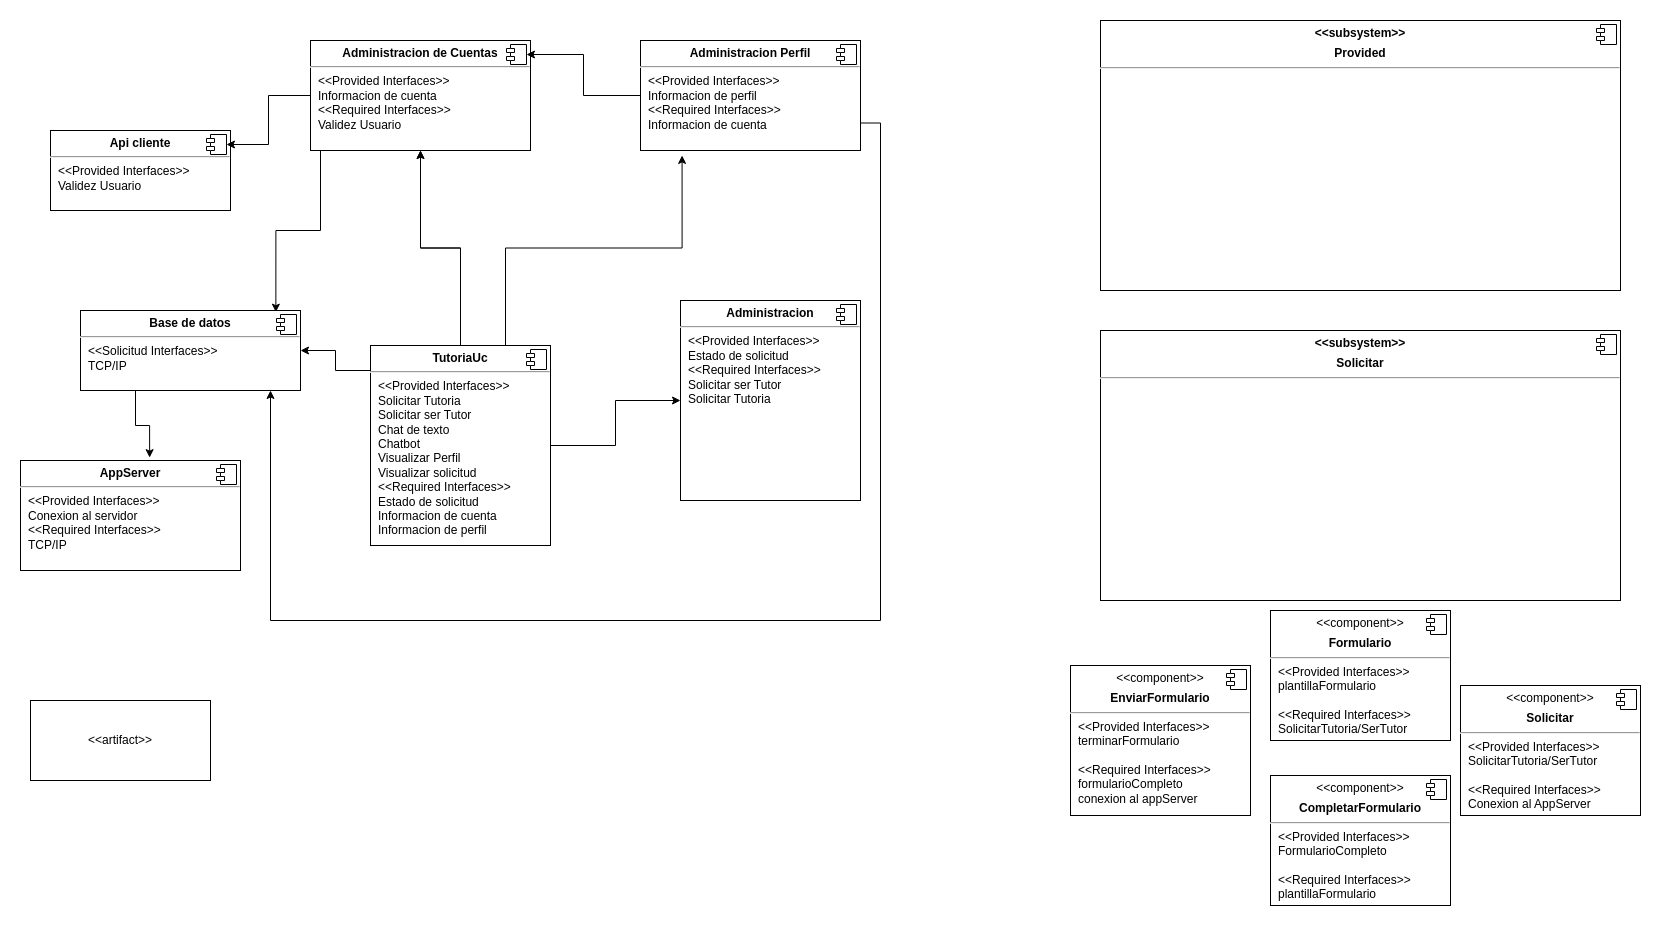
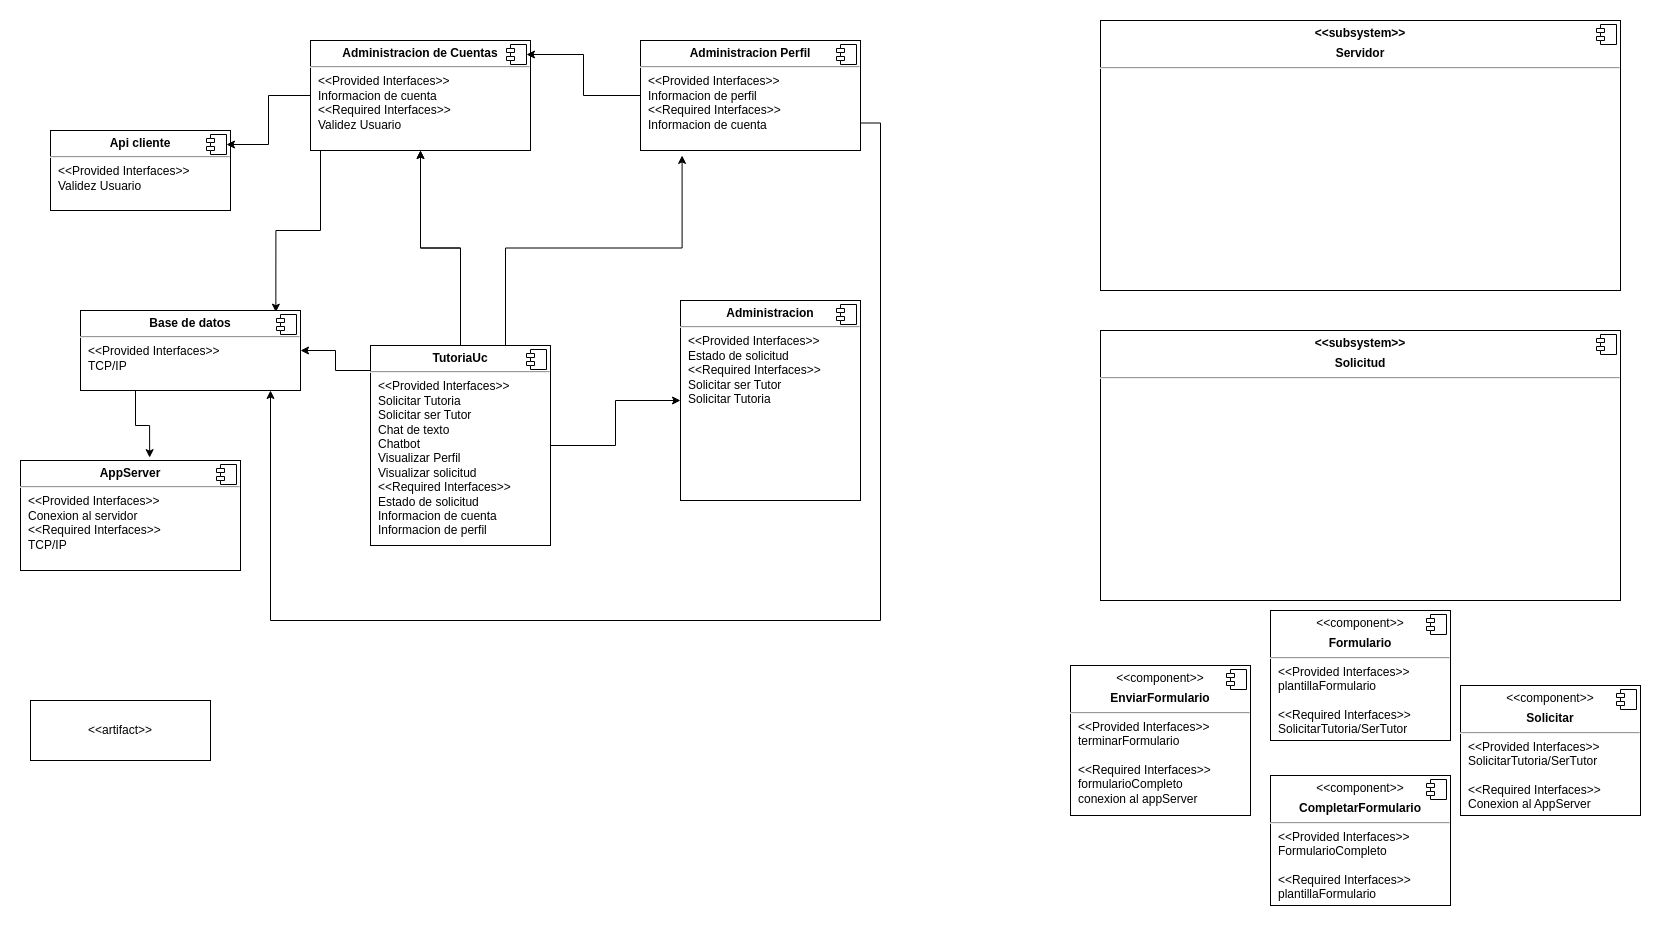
- <mxCell id="12" value="&lt;p style=&quot;margin:0px;margin-top:6px;text-align:center;&quot;&gt;&lt;b&gt;&amp;lt;&amp;lt;subsystem&amp;gt;&amp;gt;&lt;/b&gt;&lt;/p&gt;&lt;p style=&quot;margin:0px;margin-top:6px;text-align:center;&quot;&gt;&lt;b&gt;Provided&lt;/b&gt;&lt;/p&gt;&lt;hr&gt;&lt;p style=&quot;margin:0px;margin-left:8px;&quot;&gt;&lt;br&gt;&lt;/p&gt;" style="align=left;overflow=fill;html=1;dropTarget=0;whiteSpace=wrap;fillColor=none;" vertex="1" parent="1"><mxGeometry x="1100" y="20" width="520" height="270" as="geometry" /></mxCell>
+ <mxCell id="12" value="&lt;p style=&quot;margin:0px;margin-top:6px;text-align:center;&quot;&gt;&lt;b&gt;&amp;lt;&amp;lt;subsystem&amp;gt;&amp;gt;&lt;/b&gt;&lt;/p&gt;&lt;p style=&quot;margin:0px;margin-top:6px;text-align:center;&quot;&gt;&lt;b&gt;Servidor&lt;/b&gt;&lt;/p&gt;&lt;hr&gt;&lt;p style=&quot;margin:0px;margin-left:8px;&quot;&gt;&lt;br&gt;&lt;/p&gt;" style="align=left;overflow=fill;html=1;dropTarget=0;whiteSpace=wrap;fillColor=none;" vertex="1" parent="1"><mxGeometry x="1100" y="20" width="520" height="270" as="geometry" /></mxCell>
- <mxCell id="35" value="&lt;p style=&quot;margin:0px;margin-top:6px;text-align:center;&quot;&gt;&lt;b&gt;Base de datos&lt;/b&gt;&lt;/p&gt;&lt;hr&gt;&lt;p style=&quot;margin:0px;margin-left:8px;&quot;&gt;&amp;lt;&amp;lt;Solicitud Interfaces&amp;gt;&amp;gt;&lt;br&gt;&lt;/p&gt;&lt;p style=&quot;margin:0px;margin-left:8px;&quot;&gt;&lt;span style=&quot;background-color: initial;&quot;&gt;TCP/IP&lt;/span&gt;&lt;/p&gt;&lt;p style=&quot;margin:0px;margin-left:8px;&quot;&gt;&lt;br&gt;&lt;/p&gt;&lt;p style=&quot;margin:0px;margin-left:8px;&quot;&gt;&lt;br&gt;&lt;/p&gt;" style="align=left;overflow=fill;html=1;dropTarget=0;whiteSpace=wrap;" vertex="1" parent="1"><mxGeometry x="80" y="310" width="220" height="80" as="geometry" /></mxCell>
+ <mxCell id="35" value="&lt;p style=&quot;margin:0px;margin-top:6px;text-align:center;&quot;&gt;&lt;b&gt;Base de datos&lt;/b&gt;&lt;/p&gt;&lt;hr&gt;&lt;p style=&quot;margin:0px;margin-left:8px;&quot;&gt;&amp;lt;&amp;lt;Provided Interfaces&amp;gt;&amp;gt;&lt;br&gt;&lt;/p&gt;&lt;p style=&quot;margin:0px;margin-left:8px;&quot;&gt;&lt;span style=&quot;background-color: initial;&quot;&gt;TCP/IP&lt;/span&gt;&lt;/p&gt;&lt;p style=&quot;margin:0px;margin-left:8px;&quot;&gt;&lt;br&gt;&lt;/p&gt;&lt;p style=&quot;margin:0px;margin-left:8px;&quot;&gt;&lt;br&gt;&lt;/p&gt;" style="align=left;overflow=fill;html=1;dropTarget=0;whiteSpace=wrap;" vertex="1" parent="1"><mxGeometry x="80" y="310" width="220" height="80" as="geometry" /></mxCell>
- <mxCell id="14" value="&lt;p style=&quot;margin:0px;margin-top:6px;text-align:center;&quot;&gt;&lt;b&gt;&amp;lt;&amp;lt;subsystem&amp;gt;&amp;gt;&lt;/b&gt;&lt;/p&gt;&lt;p style=&quot;margin:0px;margin-top:6px;text-align:center;&quot;&gt;&lt;b&gt;Solicitar&lt;/b&gt;&lt;/p&gt;&lt;hr&gt;&lt;p style=&quot;margin:0px;margin-left:8px;&quot;&gt;&lt;br&gt;&lt;/p&gt;" style="align=left;overflow=fill;html=1;dropTarget=0;whiteSpace=wrap;fillColor=none;" vertex="1" parent="1"><mxGeometry x="1100" y="330" width="520" height="270" as="geometry" /></mxCell>
+ <mxCell id="14" value="&lt;p style=&quot;margin:0px;margin-top:6px;text-align:center;&quot;&gt;&lt;b&gt;&amp;lt;&amp;lt;subsystem&amp;gt;&amp;gt;&lt;/b&gt;&lt;/p&gt;&lt;p style=&quot;margin:0px;margin-top:6px;text-align:center;&quot;&gt;&lt;b&gt;Solicitud&lt;/b&gt;&lt;/p&gt;&lt;hr&gt;&lt;p style=&quot;margin:0px;margin-left:8px;&quot;&gt;&lt;br&gt;&lt;/p&gt;" style="align=left;overflow=fill;html=1;dropTarget=0;whiteSpace=wrap;fillColor=none;" vertex="1" parent="1"><mxGeometry x="1100" y="330" width="520" height="270" as="geometry" /></mxCell>
- <mxCell id="11" value="&amp;lt;&amp;lt;artifact&amp;gt;&amp;gt;&lt;br&gt;" style="html=1;align=center;verticalAlign=middle;dashed=0;whiteSpace=wrap;" vertex="1" parent="1"><mxGeometry x="30" y="700" width="180" height="80" as="geometry" /></mxCell>
+ <mxCell id="11" value="&amp;lt;&amp;lt;artifact&amp;gt;&amp;gt;&lt;br&gt;" style="html=1;align=center;verticalAlign=middle;dashed=0;whiteSpace=wrap;" vertex="1" parent="1"><mxGeometry x="30" y="700" width="180" height="60" as="geometry" /></mxCell>
